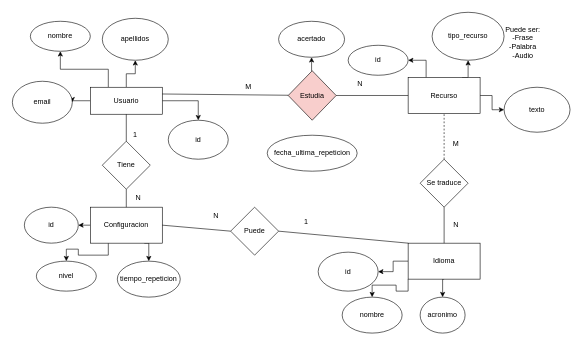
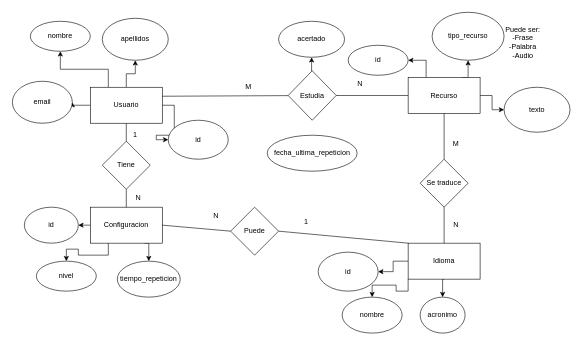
- <mxCell id="18" value="Estudia" style="rhombus;whiteSpace=wrap;html=1;fillColor=#f8cecc;" vertex="1" parent="1"><mxGeometry x="480" y="117.5" width="80" height="82.5" as="geometry" /></mxCell>
+ <mxCell id="18" value="Estudia" style="rhombus;whiteSpace=wrap;html=1;" vertex="1" parent="1"><mxGeometry x="480" y="117.5" width="80" height="82.5" as="geometry" /></mxCell>
- <mxCell id="6" value="Usuario" style="rounded=0;whiteSpace=wrap;html=1;" vertex="1" parent="1"><mxGeometry x="150" y="145" width="120" height="45" as="geometry" /></mxCell>
+ <mxCell id="6" value="Usuario" style="rounded=0;whiteSpace=wrap;html=1;" vertex="1" parent="1"><mxGeometry x="150" y="145" width="120" height="60" as="geometry" /></mxCell>
- <mxCell id="48" value="" style="endArrow=none;html=1;rounded=0;entryX=0.5;entryY=1;entryDx=0;entryDy=0;dashed=1;" edge="1" parent="1" source="34" target="22"><mxGeometry width="50" height="50" relative="1" as="geometry"><mxPoint x="550" y="185" as="sourcePoint" /><mxPoint x="600" y="135" as="targetPoint" /></mxGeometry></mxCell>
+ <mxCell id="48" value="" style="endArrow=none;html=1;rounded=0;entryX=0.5;entryY=1;entryDx=0;entryDy=0;" edge="1" parent="1" source="34" target="22"><mxGeometry width="50" height="50" relative="1" as="geometry"><mxPoint x="550" y="185" as="sourcePoint" /><mxPoint x="600" y="135" as="targetPoint" /></mxGeometry></mxCell>
